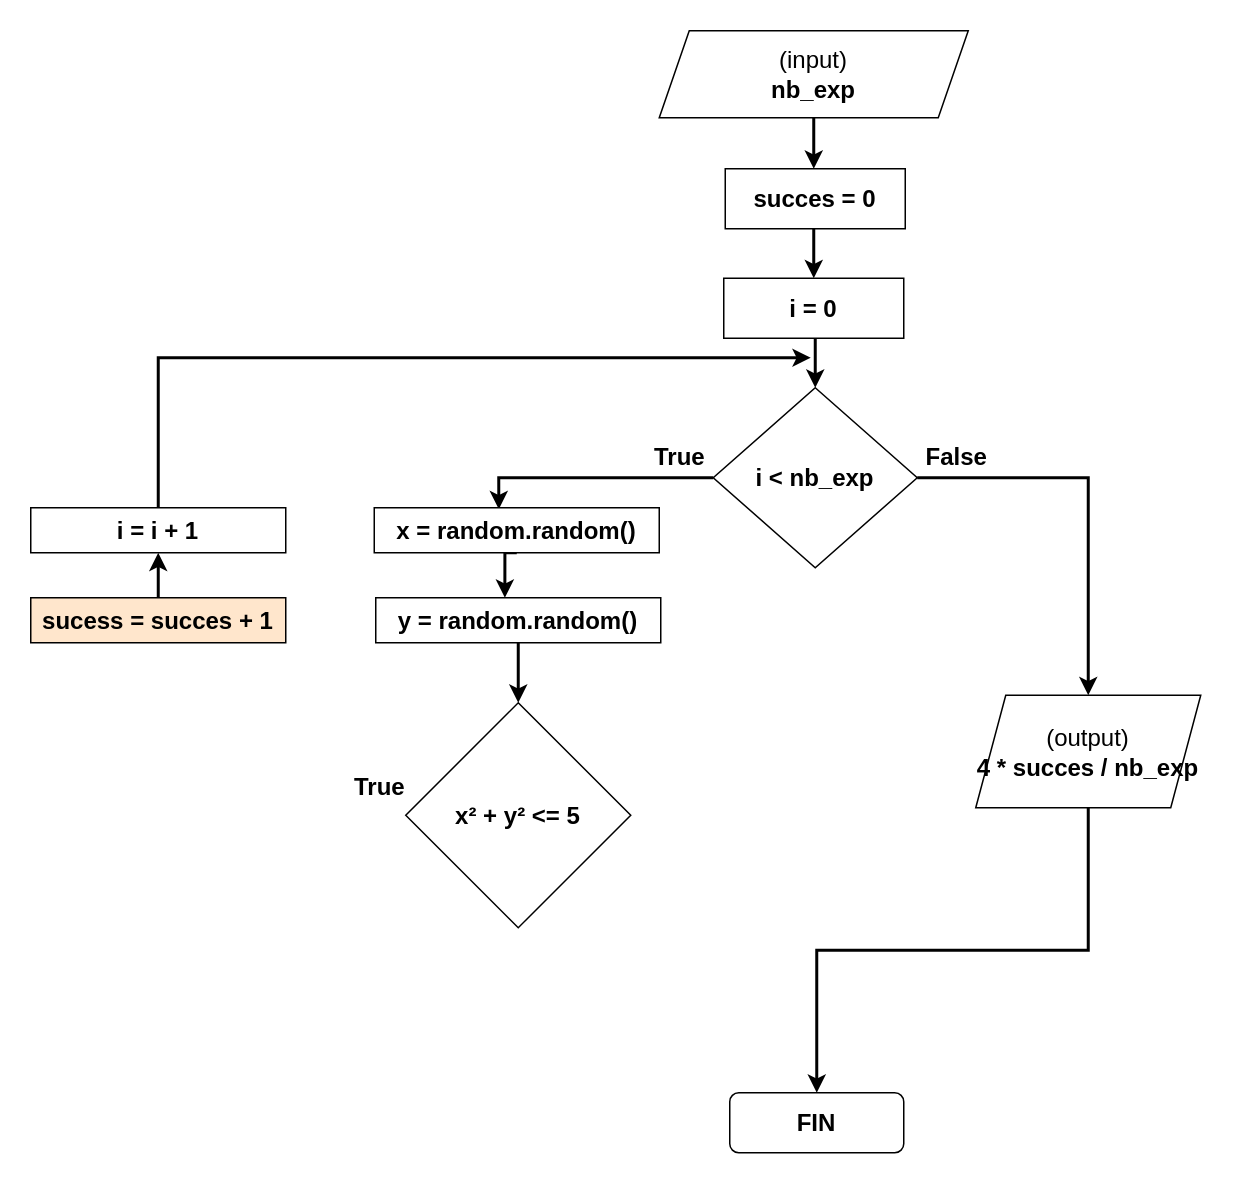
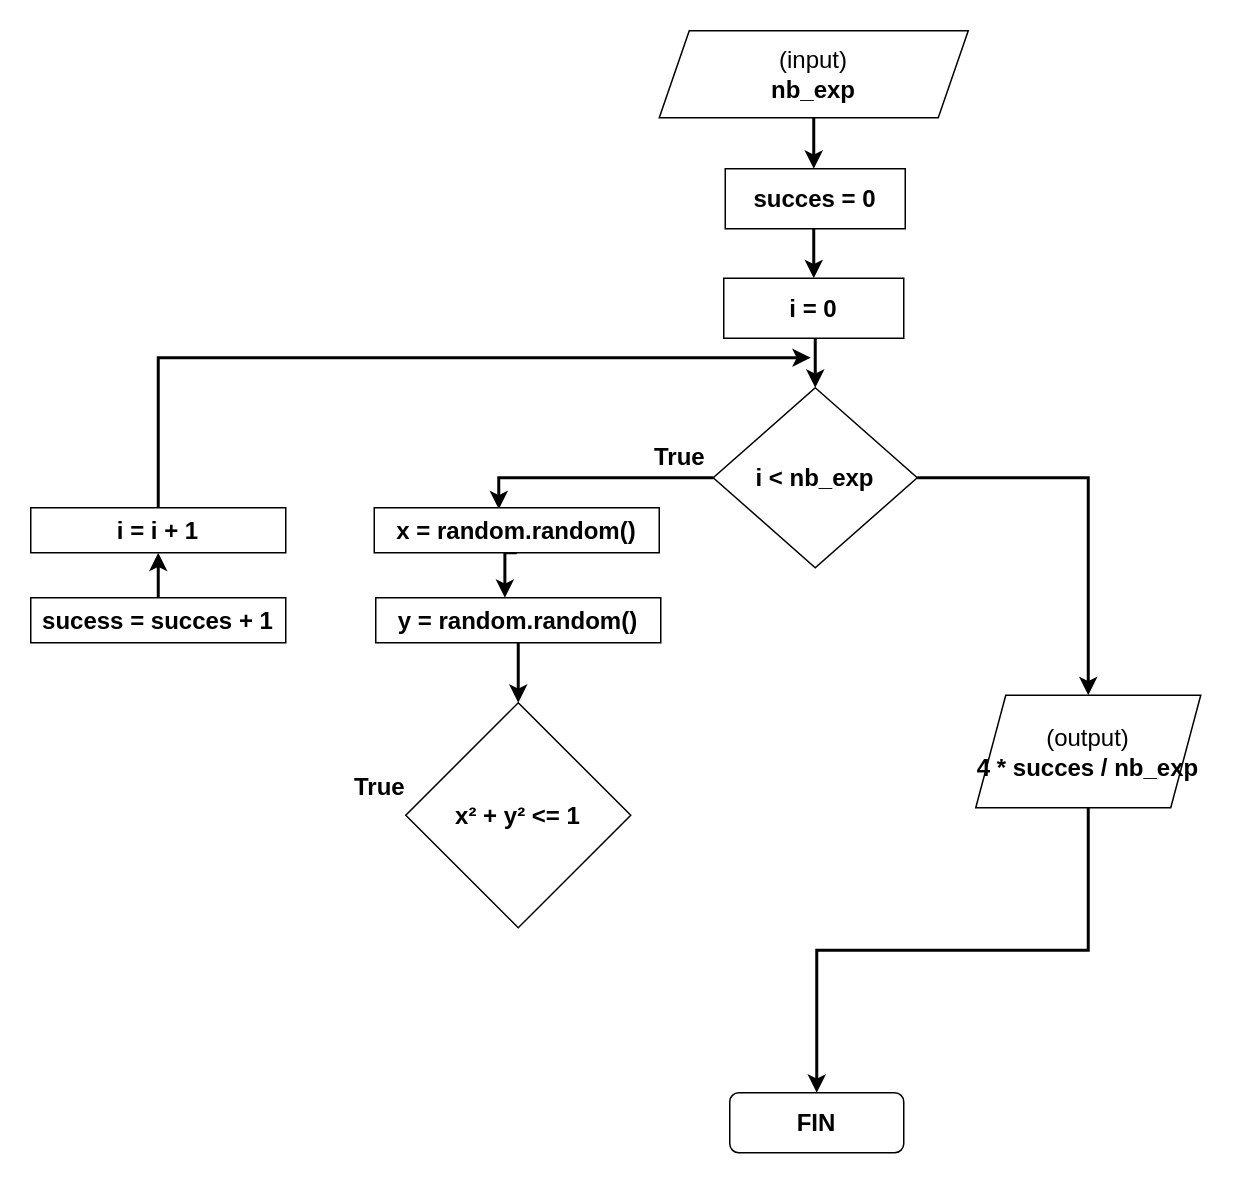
- <mxCell id="24" value="False" style="text;strokeColor=none;fillColor=none;align=left;verticalAlign=middle;spacingLeft=4;spacingRight=4;overflow=hidden;points=[[0,0.5],[1,0.5]];portConstraint=eastwest;rotatable=0;fontSize=16;fontStyle=1" vertex="1" parent="1"><mxGeometry x="611" y="288" width="80" height="30" as="geometry" /></mxCell>
- <mxCell id="20" value="&lt;b&gt;sucess = succes + 1&lt;/b&gt;" style="rounded=0;whiteSpace=wrap;html=1;fontSize=16;fillColor=#ffe6cc;" vertex="1" parent="1"><mxGeometry x="20" y="398" width="170" height="30" as="geometry" /></mxCell>
+ <mxCell id="20" value="&lt;b&gt;sucess = succes + 1&lt;/b&gt;" style="rounded=0;whiteSpace=wrap;html=1;fontSize=16;" vertex="1" parent="1"><mxGeometry x="20" y="398" width="170" height="30" as="geometry" /></mxCell>
- <mxCell id="16" value="&lt;b&gt;x² + y² &amp;lt;= 5&lt;/b&gt;" style="rhombus;whiteSpace=wrap;html=1;fontSize=16;" vertex="1" parent="1"><mxGeometry x="270" y="468" width="150" height="150" as="geometry" /></mxCell>
+ <mxCell id="16" value="&lt;b&gt;x² + y² &amp;lt;= 1&lt;/b&gt;" style="rhombus;whiteSpace=wrap;html=1;fontSize=16;" vertex="1" parent="1"><mxGeometry x="270" y="468" width="150" height="150" as="geometry" /></mxCell>
